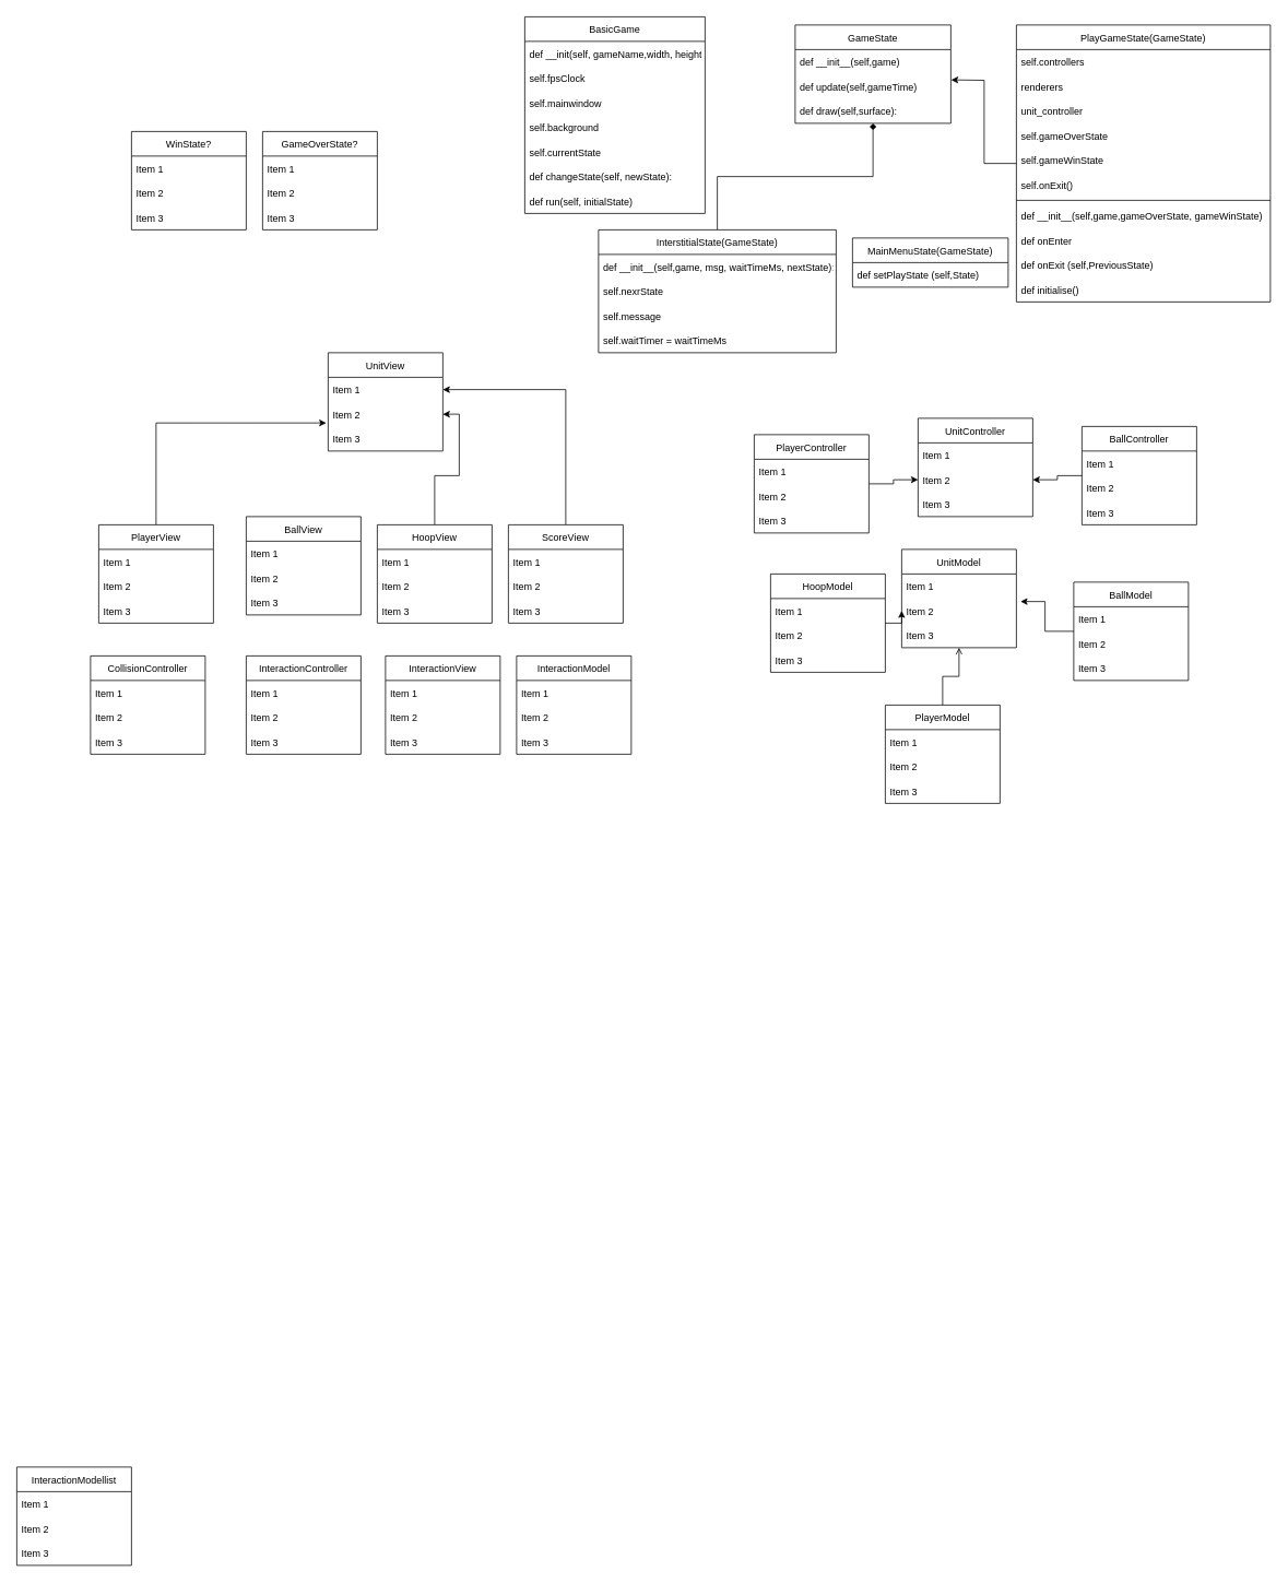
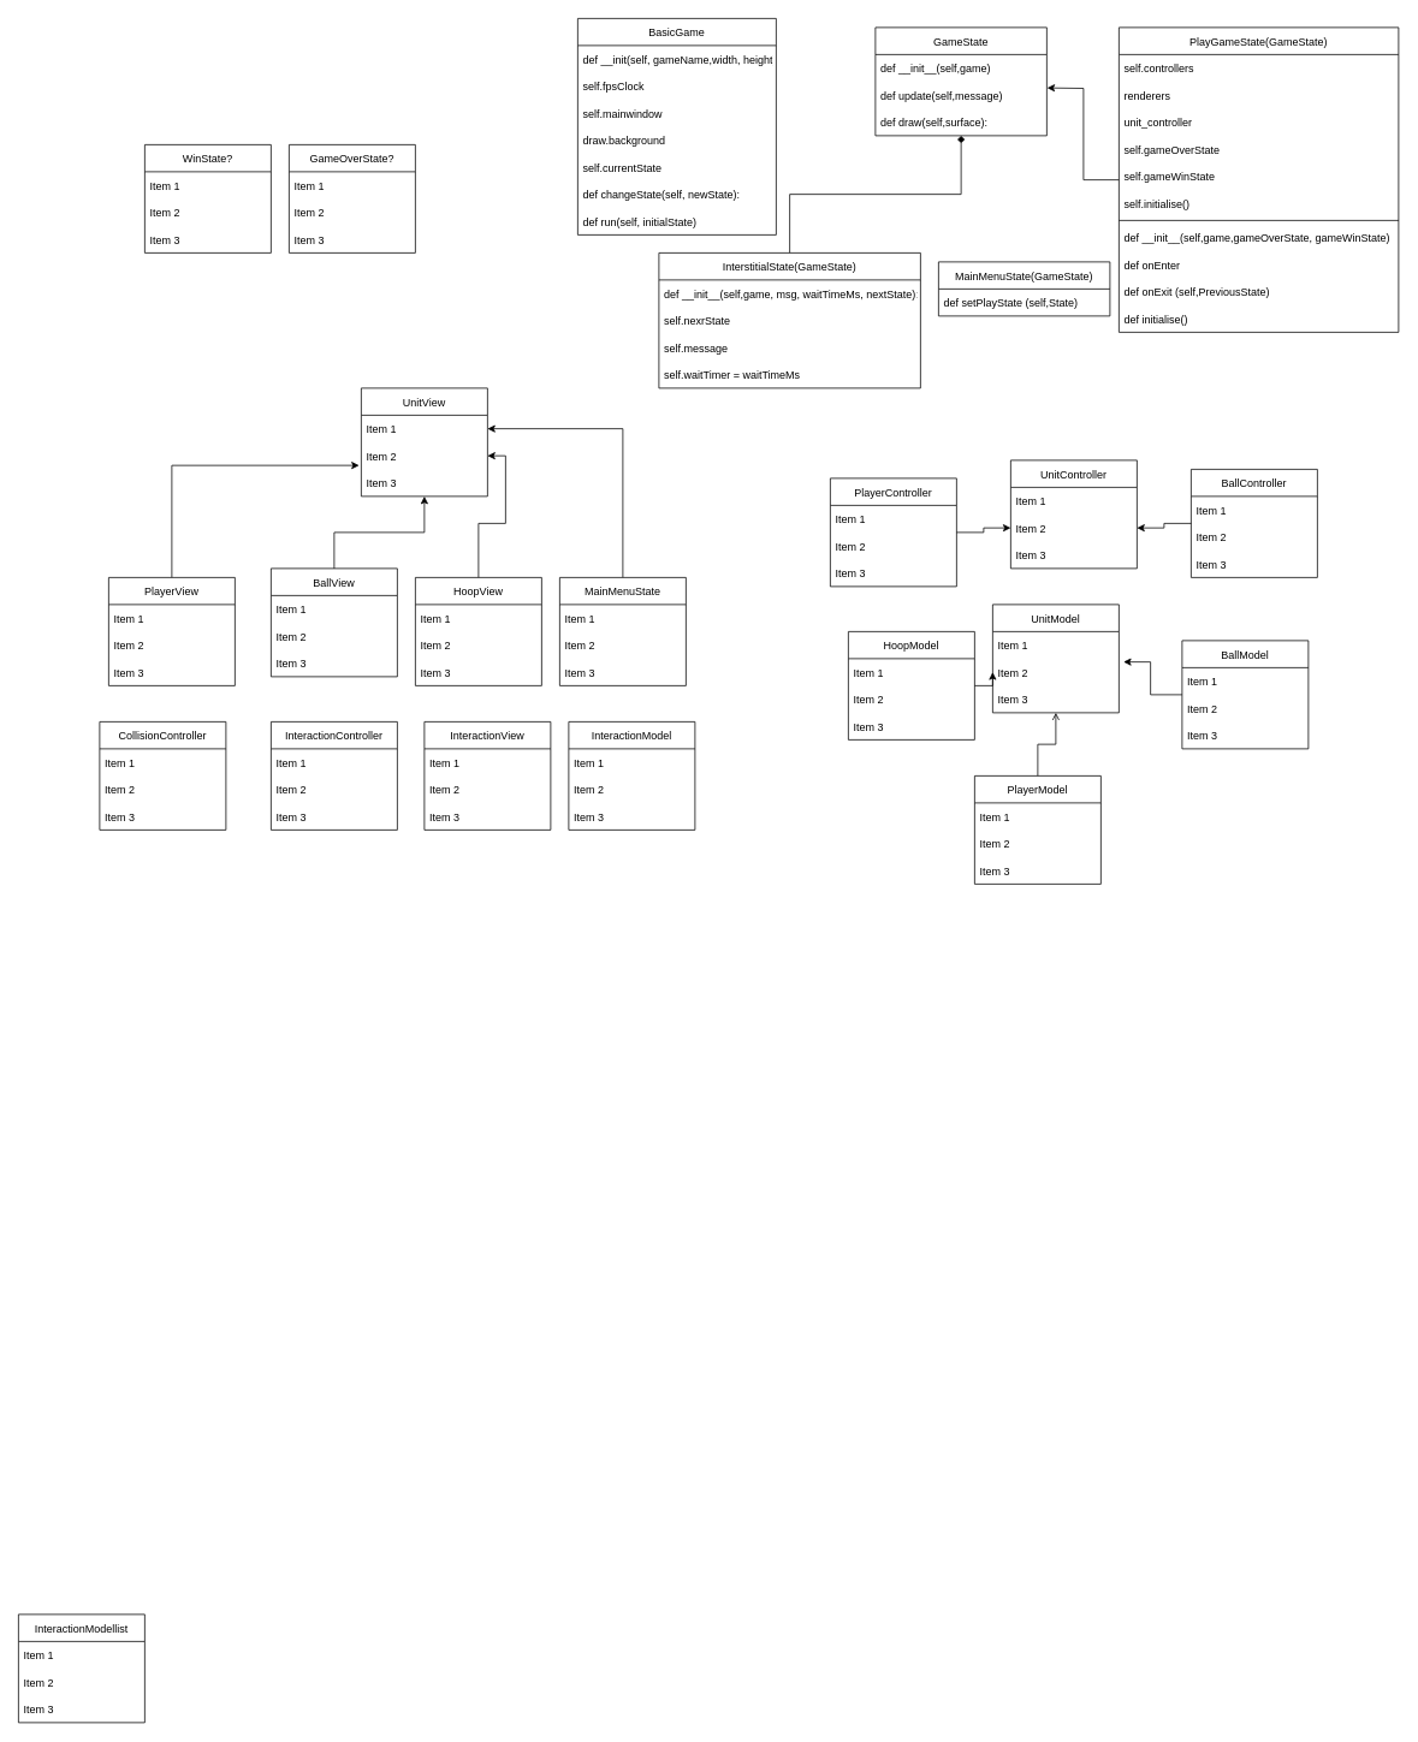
- <mxCell id="4" value="def update(self,gameTime)" style="text;strokeColor=none;fillColor=none;align=left;verticalAlign=middle;spacingLeft=4;spacingRight=4;overflow=hidden;points=[[0,0.5],[1,0.5]];portConstraint=eastwest;rotatable=0;" parent="2" vertex="1"><mxGeometry y="60" width="190" height="30" as="geometry" /></mxCell>
+ <mxCell id="4" value="def update(self,message)" style="text;strokeColor=none;fillColor=none;align=left;verticalAlign=middle;spacingLeft=4;spacingRight=4;overflow=hidden;points=[[0,0.5],[1,0.5]];portConstraint=eastwest;rotatable=0;" parent="2" vertex="1"><mxGeometry y="60" width="190" height="30" as="geometry" /></mxCell>
- <mxCell id="10" value="self.background" style="text;strokeColor=none;fillColor=none;align=left;verticalAlign=middle;spacingLeft=4;spacingRight=4;overflow=hidden;points=[[0,0.5],[1,0.5]];portConstraint=eastwest;rotatable=0;" parent="6" vertex="1"><mxGeometry y="120" width="220" height="30" as="geometry" /></mxCell>
+ <mxCell id="10" value="draw.background" style="text;strokeColor=none;fillColor=none;align=left;verticalAlign=middle;spacingLeft=4;spacingRight=4;overflow=hidden;points=[[0,0.5],[1,0.5]];portConstraint=eastwest;rotatable=0;" parent="6" vertex="1"><mxGeometry y="120" width="220" height="30" as="geometry" /></mxCell>
- <mxCell id="106" value="self.onExit()" style="text;strokeColor=none;fillColor=none;align=left;verticalAlign=middle;spacingLeft=4;spacingRight=4;overflow=hidden;points=[[0,0.5],[1,0.5]];portConstraint=eastwest;rotatable=0;" parent="100" vertex="1"><mxGeometry y="180" width="310" height="30" as="geometry" /></mxCell>
+ <mxCell id="106" value="self.initialise()" style="text;strokeColor=none;fillColor=none;align=left;verticalAlign=middle;spacingLeft=4;spacingRight=4;overflow=hidden;points=[[0,0.5],[1,0.5]];portConstraint=eastwest;rotatable=0;" parent="100" vertex="1"><mxGeometry y="180" width="310" height="30" as="geometry" /></mxCell>
+ <mxCell id="64" style="edgeStyle=orthogonalEdgeStyle;rounded=0;orthogonalLoop=1;jettySize=auto;html=1;" parent="1" source="65" target="55" edge="1"><mxGeometry relative="1" as="geometry" /></mxCell>
- <mxCell id="75" value="ScoreView" style="swimlane;fontStyle=0;childLayout=stackLayout;horizontal=1;startSize=30;horizontalStack=0;resizeParent=1;resizeParentMax=0;resizeLast=0;collapsible=1;marginBottom=0;" parent="1" vertex="1"><mxGeometry x="620" y="640" width="140" height="120" as="geometry" /></mxCell>
+ <mxCell id="75" value="MainMenuState" style="swimlane;fontStyle=0;childLayout=stackLayout;horizontal=1;startSize=30;horizontalStack=0;resizeParent=1;resizeParentMax=0;resizeLast=0;collapsible=1;marginBottom=0;" parent="1" vertex="1"><mxGeometry x="620" y="640" width="140" height="120" as="geometry" /></mxCell>
